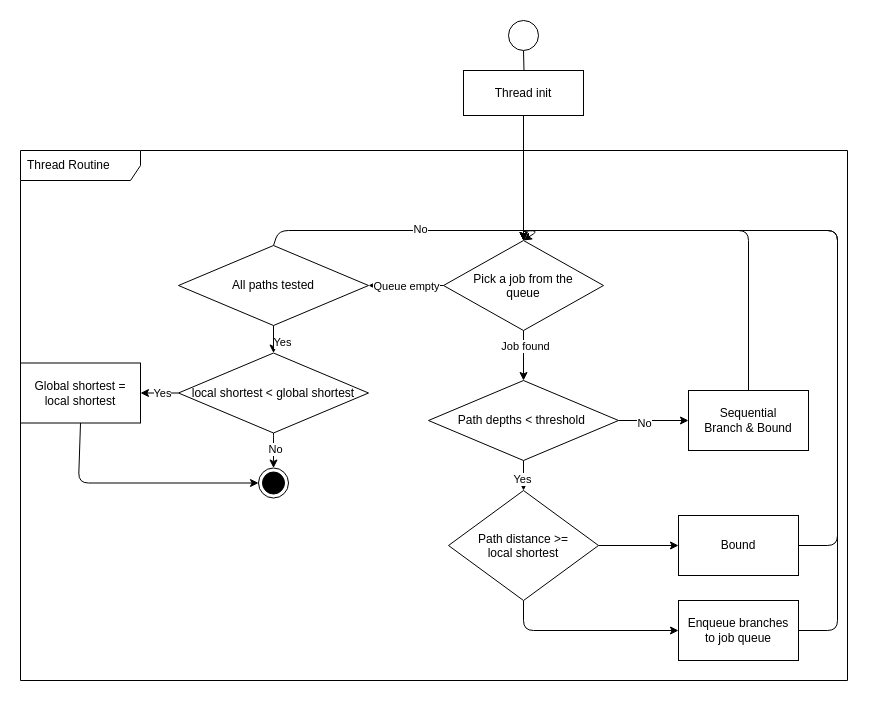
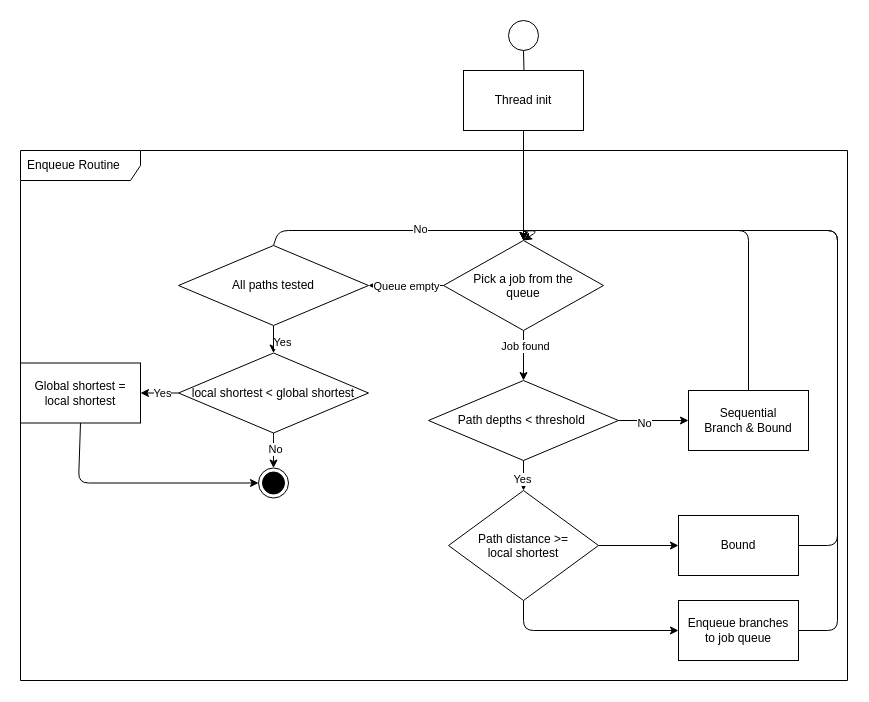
- <mxCell id="4" value="Thread init" style="whiteSpace=wrap;html=1;rounded=0;" parent="1" vertex="1"><mxGeometry x="463" y="70" width="120" height="45" as="geometry" /></mxCell>
+ <mxCell id="4" value="Thread init" style="whiteSpace=wrap;html=1;rounded=0;" parent="1" vertex="1"><mxGeometry x="463" y="70" width="120" height="60" as="geometry" /></mxCell>
- <mxCell id="38" value="Thread Routine" style="shape=umlFrame;whiteSpace=wrap;html=1;width=120;height=30;boundedLbl=1;verticalAlign=middle;align=left;spacingLeft=5;" vertex="1" parent="1"><mxGeometry x="20" y="150" width="827" height="530" as="geometry" /></mxCell>
+ <mxCell id="38" value="Enqueue Routine" style="shape=umlFrame;whiteSpace=wrap;html=1;width=120;height=30;boundedLbl=1;verticalAlign=middle;align=left;spacingLeft=5;" vertex="1" parent="1"><mxGeometry x="20" y="150" width="827" height="530" as="geometry" /></mxCell>
